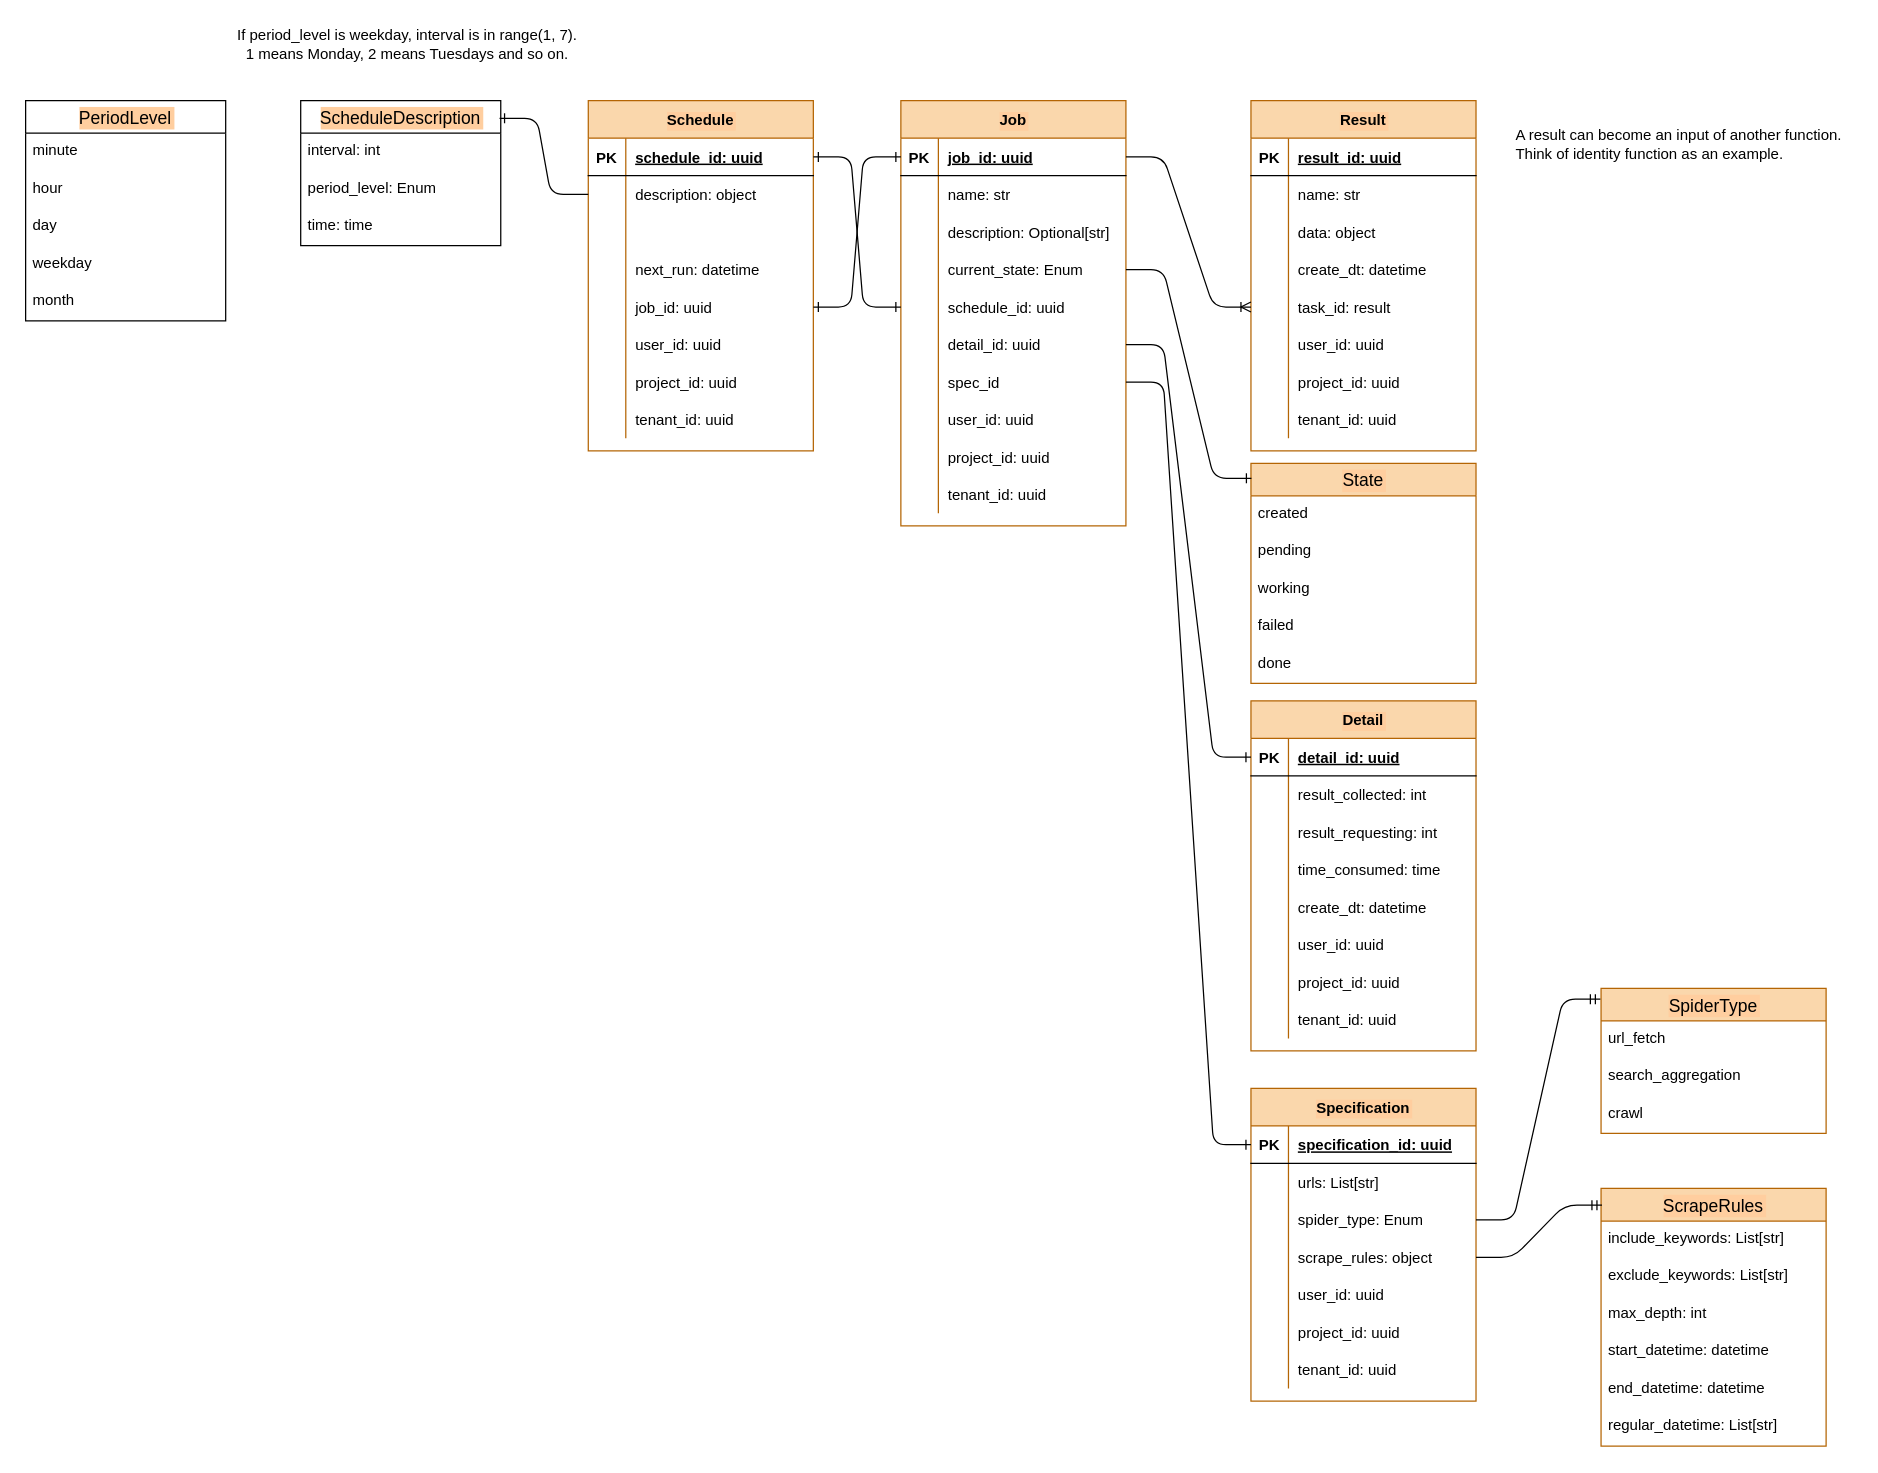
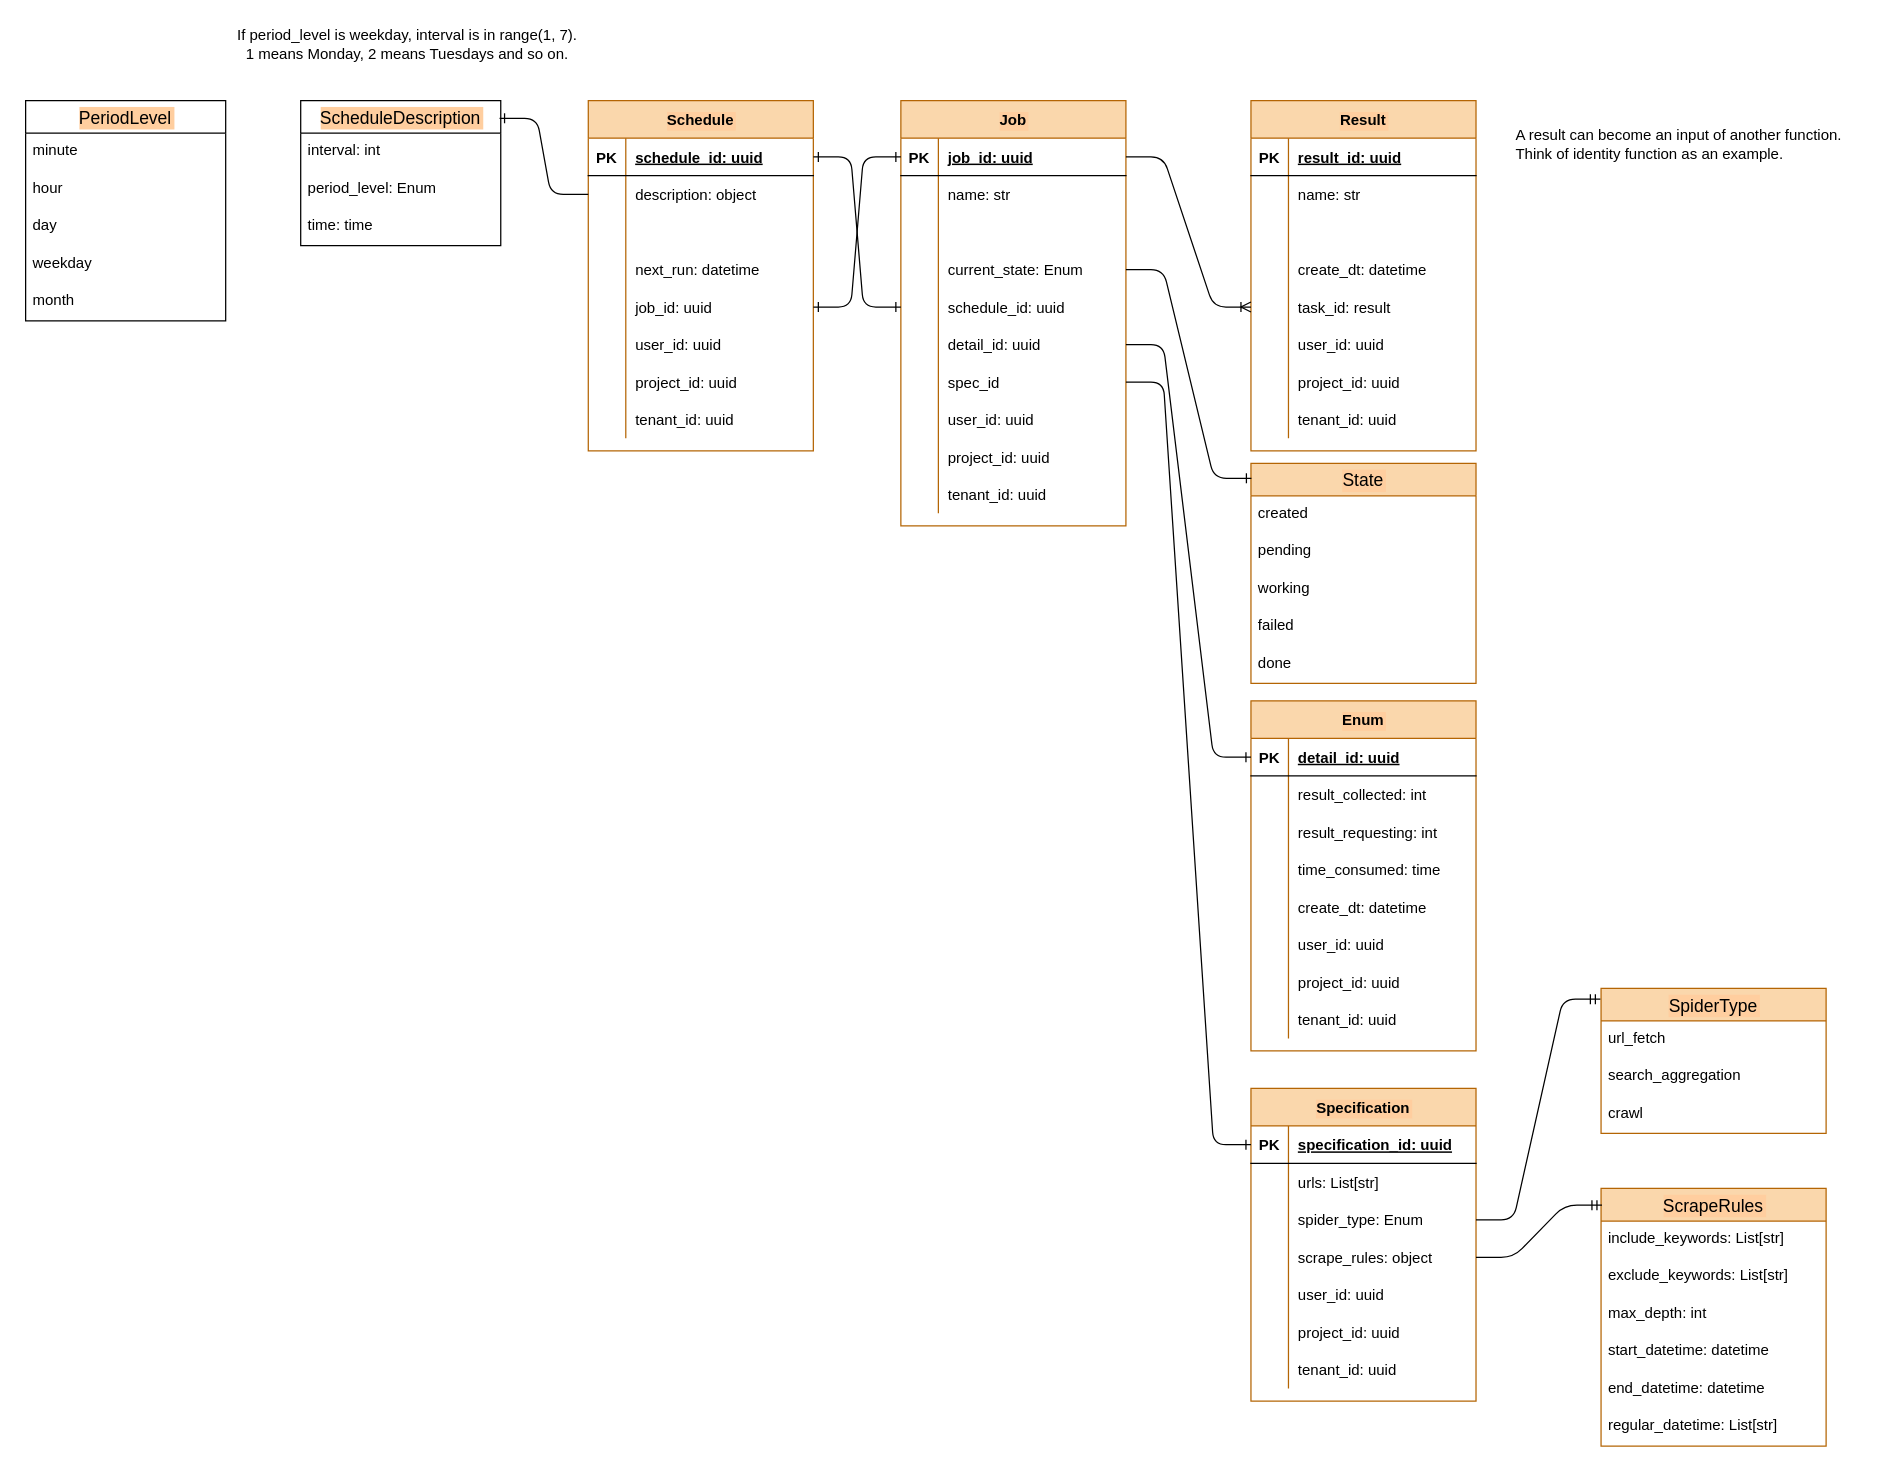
- <mxCell id="11" value="description: Optional[str]" style="shape=partialRectangle;connectable=0;fillColor=none;top=0;left=0;bottom=0;right=0;align=left;spacingLeft=6;overflow=hidden;" parent="9" vertex="1"><mxGeometry x="30" width="150" height="30" as="geometry" /></mxCell>
- <mxCell id="136" value="data: object" style="shape=partialRectangle;connectable=0;fillColor=none;top=0;left=0;bottom=0;right=0;align=left;spacingLeft=6;overflow=hidden;" vertex="1" parent="134"><mxGeometry x="30" width="150" height="30" as="geometry" /></mxCell>
- <mxCell id="33" value="Detail" style="shape=table;startSize=30;container=1;collapsible=1;childLayout=tableLayout;fixedRows=1;rowLines=0;fontStyle=1;align=center;resizeLast=1;labelBackgroundColor=#FFCE9F;fillColor=#fad7ac;strokeColor=#b46504;" parent="1" vertex="1"><mxGeometry x="1000" y="560" width="180" height="280" as="geometry" /></mxCell>
+ <mxCell id="33" value="Enum" style="shape=table;startSize=30;container=1;collapsible=1;childLayout=tableLayout;fixedRows=1;rowLines=0;fontStyle=1;align=center;resizeLast=1;labelBackgroundColor=#FFCE9F;fillColor=#fad7ac;strokeColor=#b46504;" parent="1" vertex="1"><mxGeometry x="1000" y="560" width="180" height="280" as="geometry" /></mxCell>
